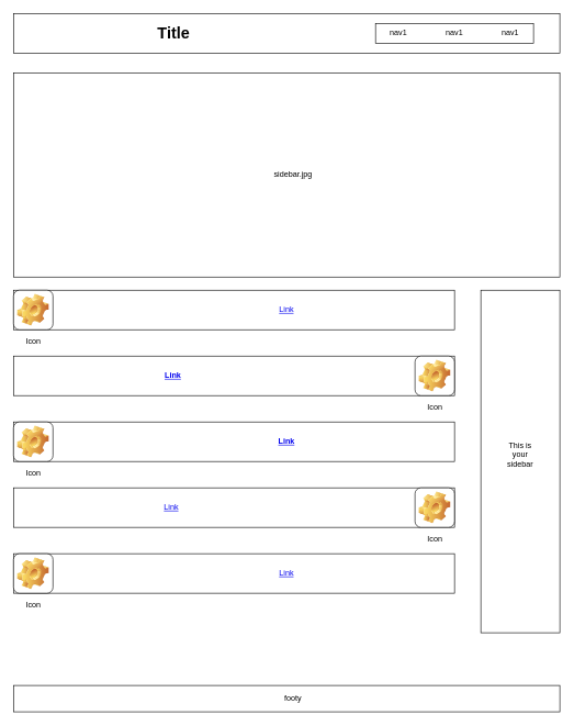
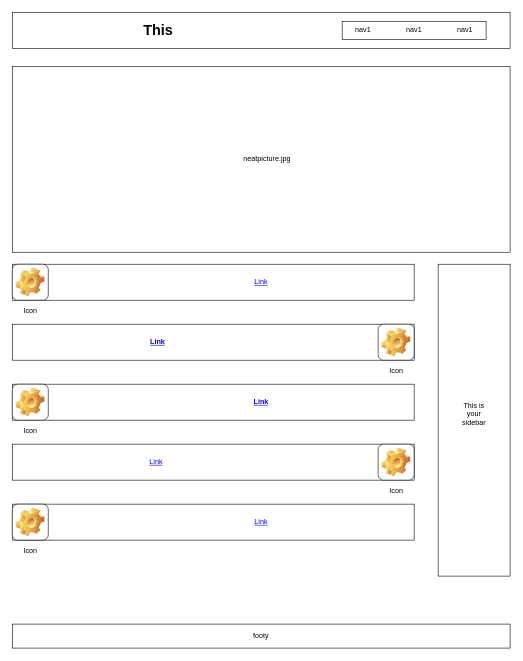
- <mxCell id="4" value="Title" style="text;strokeColor=none;fillColor=none;html=1;fontSize=24;fontStyle=1;verticalAlign=middle;align=center;" vertex="1" parent="1"><mxGeometry x="40" y="30" width="445" height="40" as="geometry" /></mxCell>
+ <mxCell id="4" value="This" style="text;strokeColor=none;fillColor=none;html=1;fontSize=24;fontStyle=1;verticalAlign=middle;align=center;" vertex="1" parent="1"><mxGeometry x="40" y="30" width="445" height="40" as="geometry" /></mxCell>
- <mxCell id="16" value="sidebar.jpg" style="text;html=1;strokeColor=none;fillColor=none;align=center;verticalAlign=middle;whiteSpace=wrap;rounded=0;" vertex="1" parent="1"><mxGeometry x="110" y="180" width="670" height="170" as="geometry" /></mxCell>
+ <mxCell id="16" value="neatpicture.jpg" style="text;html=1;strokeColor=none;fillColor=none;align=center;verticalAlign=middle;whiteSpace=wrap;rounded=0;" vertex="1" parent="1"><mxGeometry x="110" y="180" width="670" height="170" as="geometry" /></mxCell>
- <mxCell id="18" value="footy" style="text;html=1;strokeColor=none;fillColor=none;align=center;verticalAlign=middle;whiteSpace=wrap;rounded=0;" vertex="1" parent="1"><mxGeometry x="425" y="1050" width="40" height="20" as="geometry" /></mxCell>
+ <mxCell id="18" value="footy" style="text;html=1;strokeColor=none;fillColor=none;align=center;verticalAlign=middle;whiteSpace=wrap;rounded=0;" vertex="1" parent="1"><mxGeometry x="415" y="1050" width="40" height="20" as="geometry" /></mxCell>
